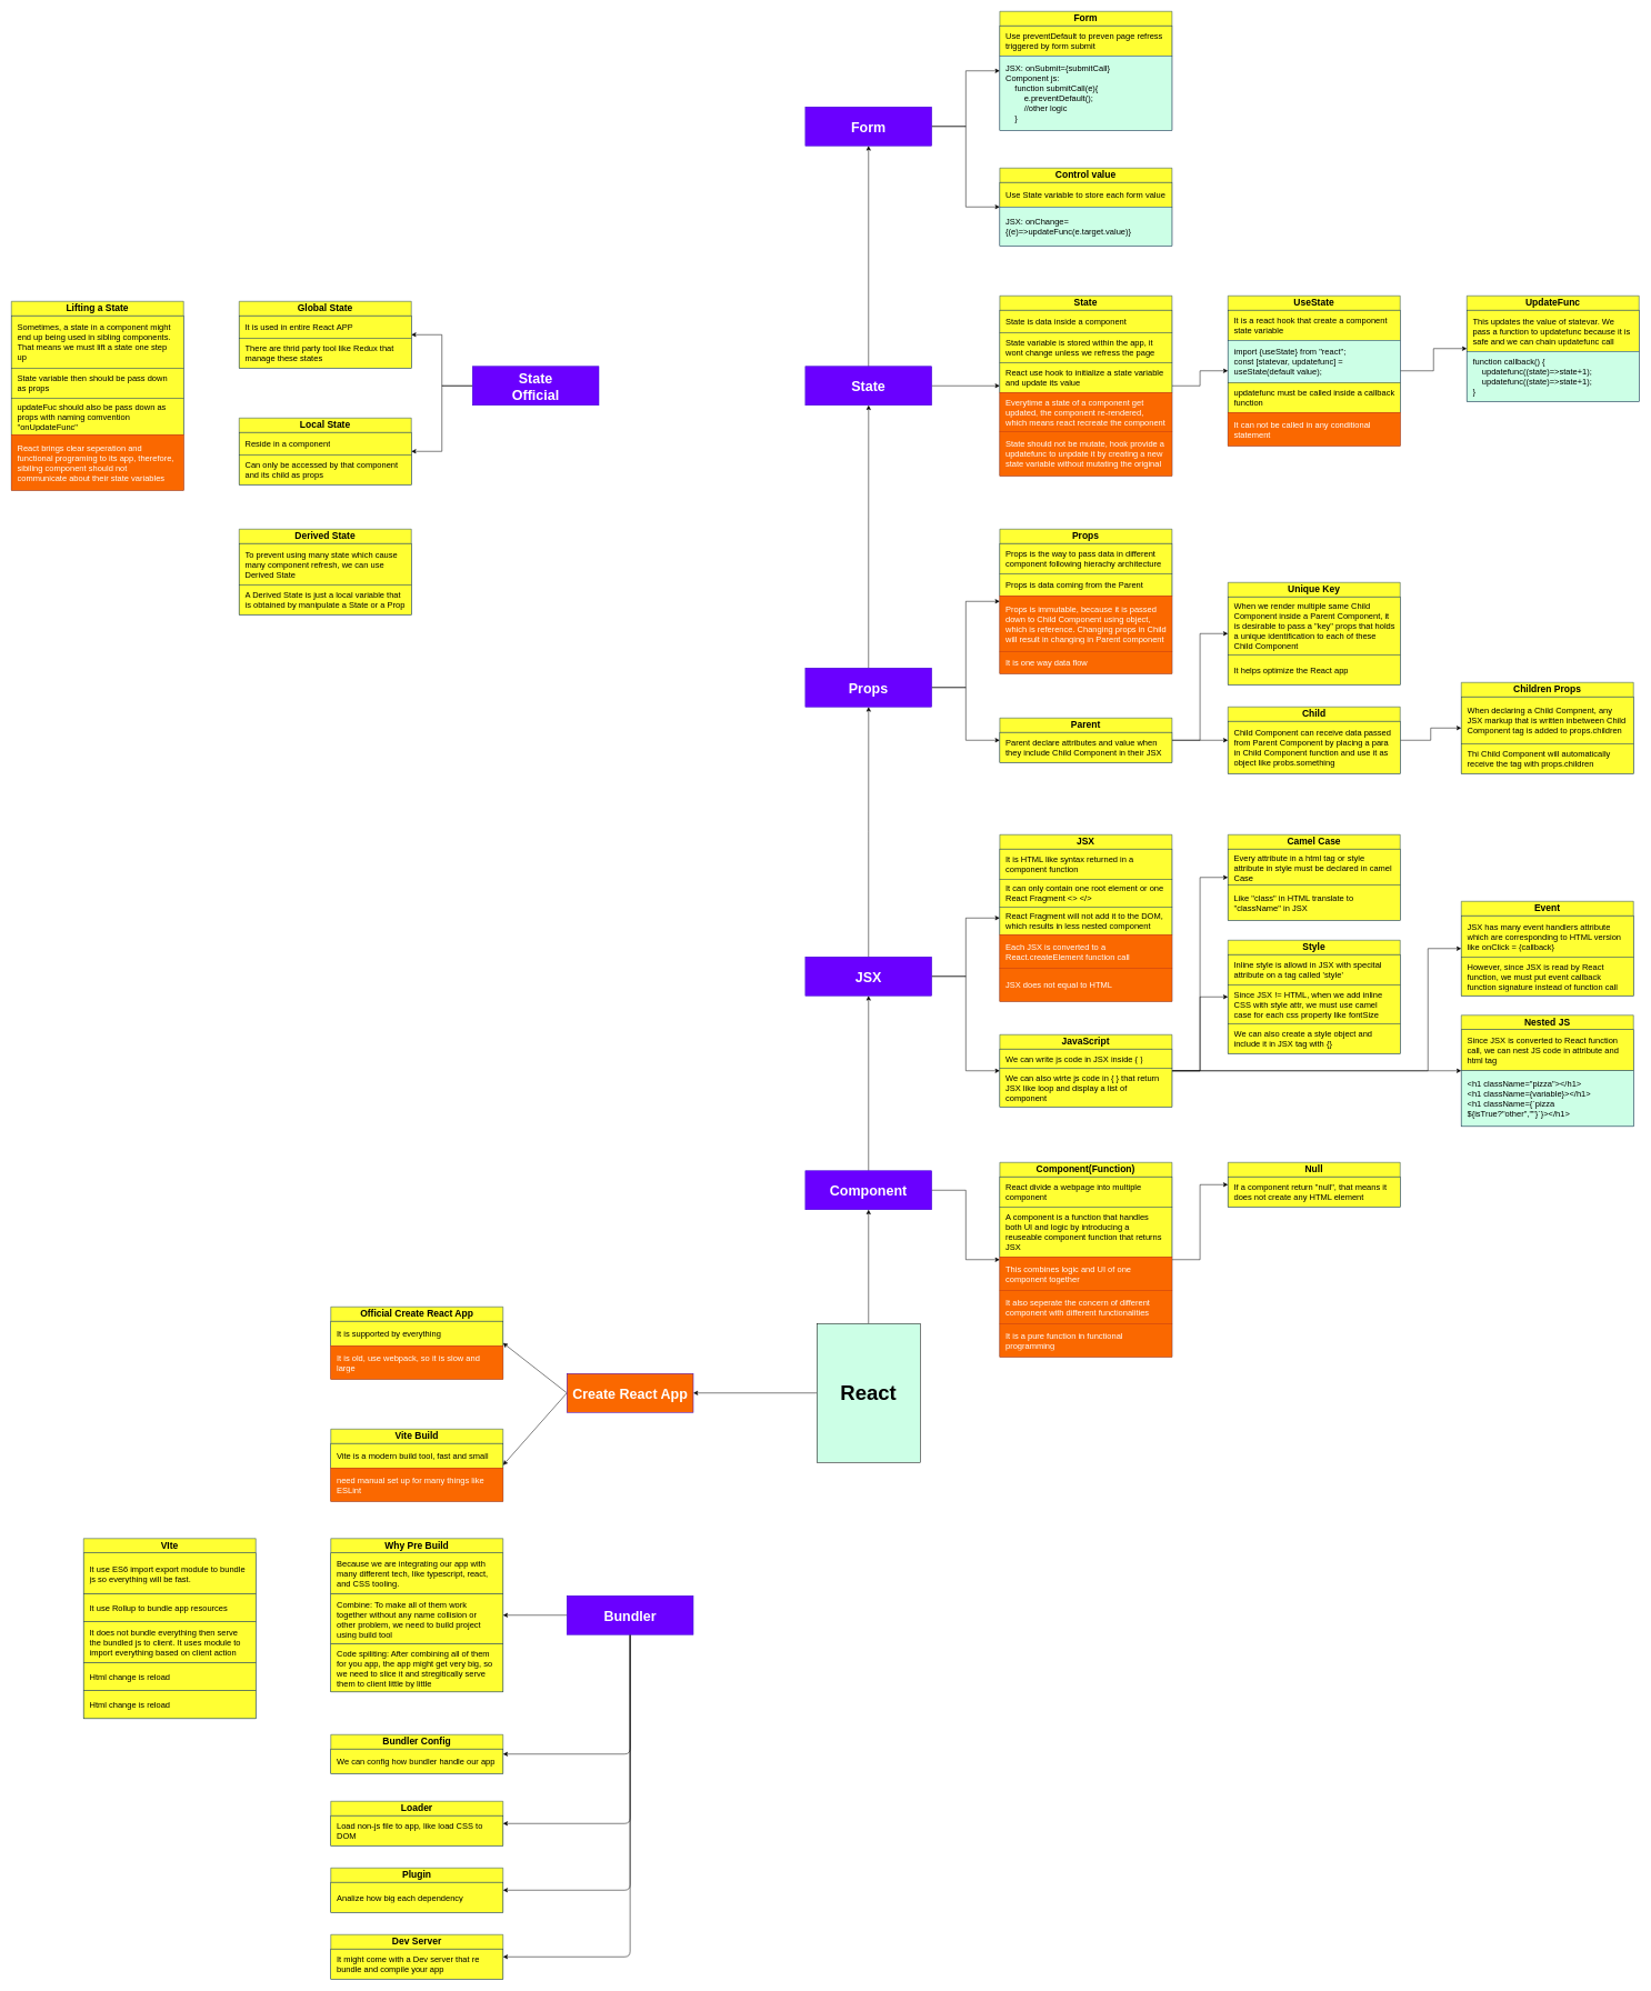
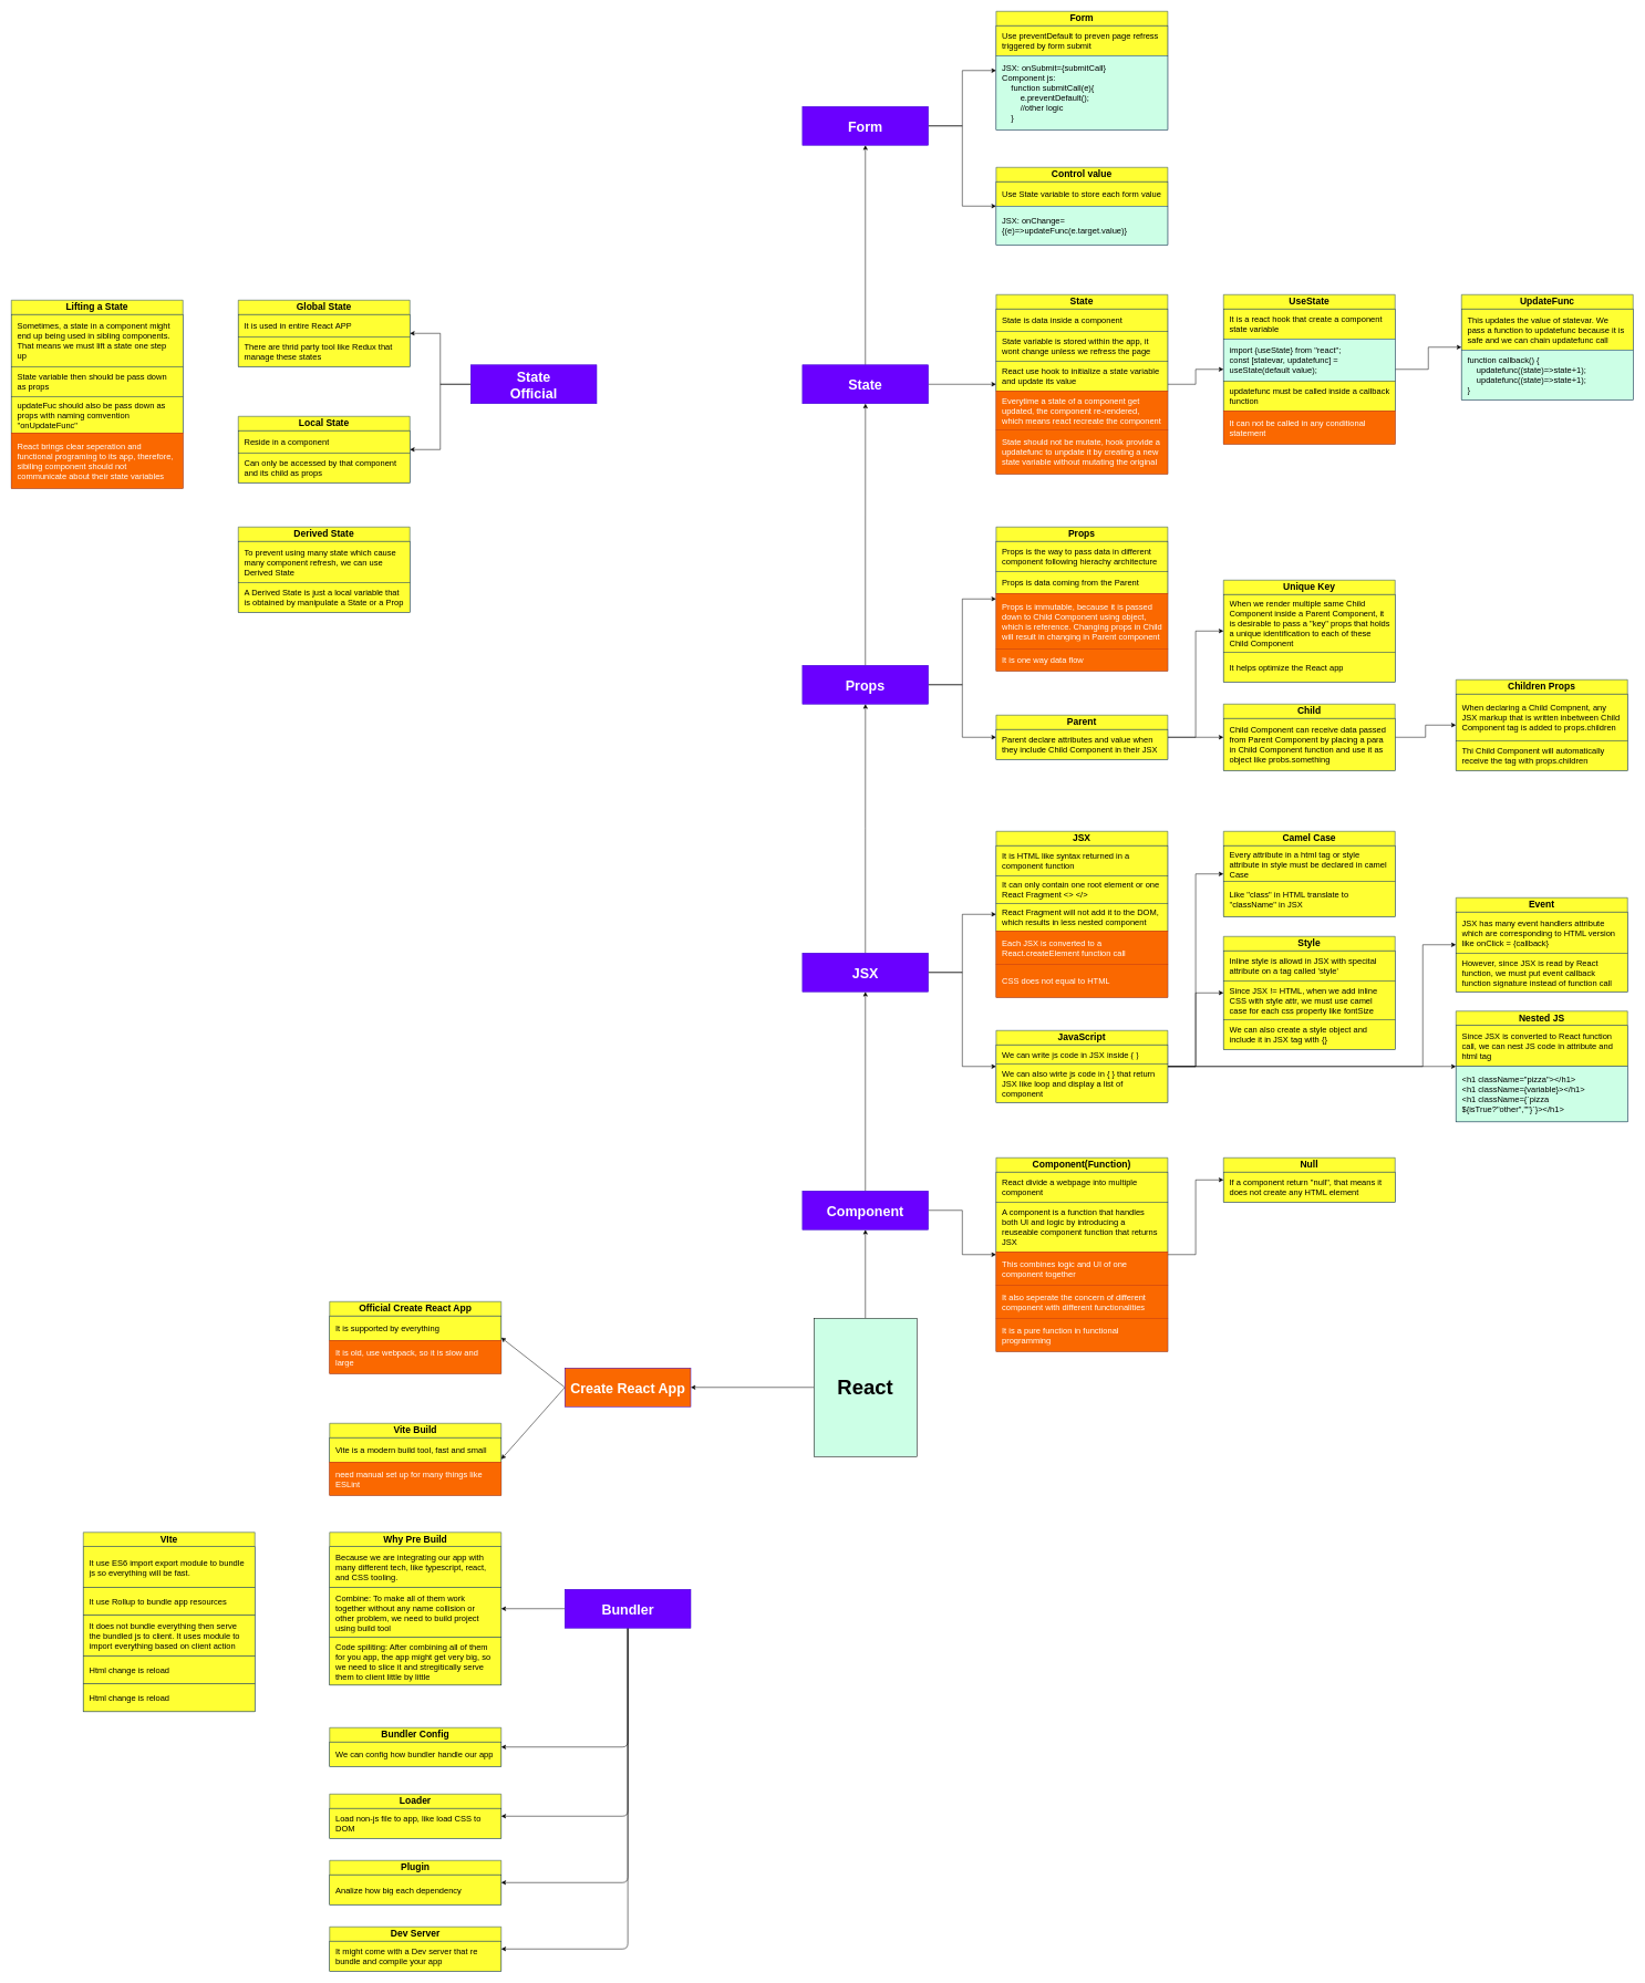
- <mxCell id="50" value="JSX does not equal to HTML" style="text;strokeColor=#C73500;fillColor=#fa6800;align=left;verticalAlign=middle;spacingLeft=4;spacingRight=4;overflow=hidden;rotatable=0;points=[[0,0.5],[1,0.5]];portConstraint=eastwest;labelBackgroundColor=none;fontSize=15;fontColor=#FFFFFF;spacing=7;whiteSpace=wrap;" vertex="1" parent="45"><mxGeometry y="240" width="310" height="60" as="geometry" /></mxCell>
+ <mxCell id="50" value="CSS does not equal to HTML" style="text;strokeColor=#C73500;fillColor=#fa6800;align=left;verticalAlign=middle;spacingLeft=4;spacingRight=4;overflow=hidden;rotatable=0;points=[[0,0.5],[1,0.5]];portConstraint=eastwest;labelBackgroundColor=none;fontSize=15;fontColor=#FFFFFF;spacing=7;whiteSpace=wrap;" vertex="1" parent="45"><mxGeometry y="240" width="310" height="60" as="geometry" /></mxCell>
- <mxCell id="40" value="Component" style="rounded=0;whiteSpace=wrap;html=1;fontSize=25;fontStyle=1;aspect=fixed;fillColor=#6a00ff;strokeColor=#3700CC;fontColor=#ffffff;" vertex="1" parent="1"><mxGeometry x="1449.25" y="2107" width="227.5" height="70" as="geometry" /></mxCell>
+ <mxCell id="40" value="Component" style="rounded=0;whiteSpace=wrap;html=1;fontSize=25;fontStyle=1;aspect=fixed;fillColor=#6a00ff;strokeColor=#3700CC;fontColor=#ffffff;" vertex="1" parent="1"><mxGeometry x="1449.25" y="2152" width="227.5" height="70" as="geometry" /></mxCell>
